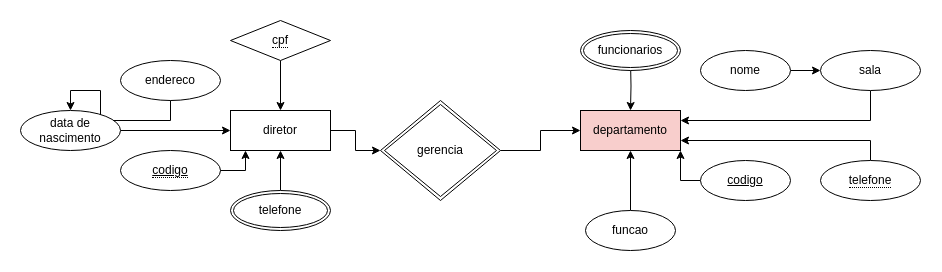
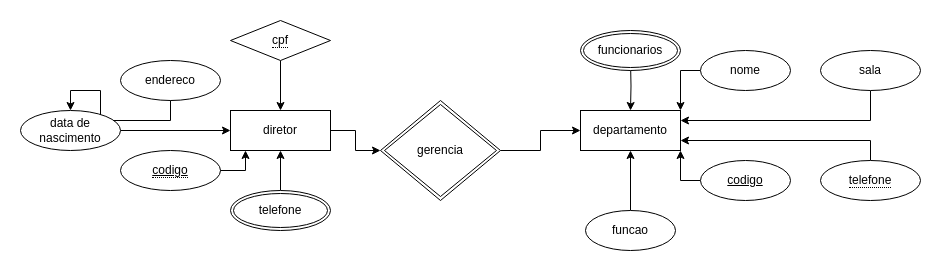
- <mxCell id="16" style="edgeStyle=orthogonalEdgeStyle;rounded=0;orthogonalLoop=1;jettySize=auto;html=1;" edge="1" parent="1" source="17" target="24"><mxGeometry relative="1" as="geometry" /></mxCell>
+ <mxCell id="16" style="edgeStyle=orthogonalEdgeStyle;rounded=0;orthogonalLoop=1;jettySize=auto;html=1;entryX=1;entryY=0;entryDx=0;entryDy=0;" edge="1" parent="1" source="17" target="4"><mxGeometry relative="1" as="geometry" /></mxCell>
- <mxCell id="4" value="departamento" style="whiteSpace=wrap;html=1;align=center;fillColor=#f8cecc;" vertex="1" parent="1"><mxGeometry x="580" y="110" width="100" height="40" as="geometry" /></mxCell>
+ <mxCell id="4" value="departamento" style="whiteSpace=wrap;html=1;align=center;" vertex="1" parent="1"><mxGeometry x="580" y="110" width="100" height="40" as="geometry" /></mxCell>
